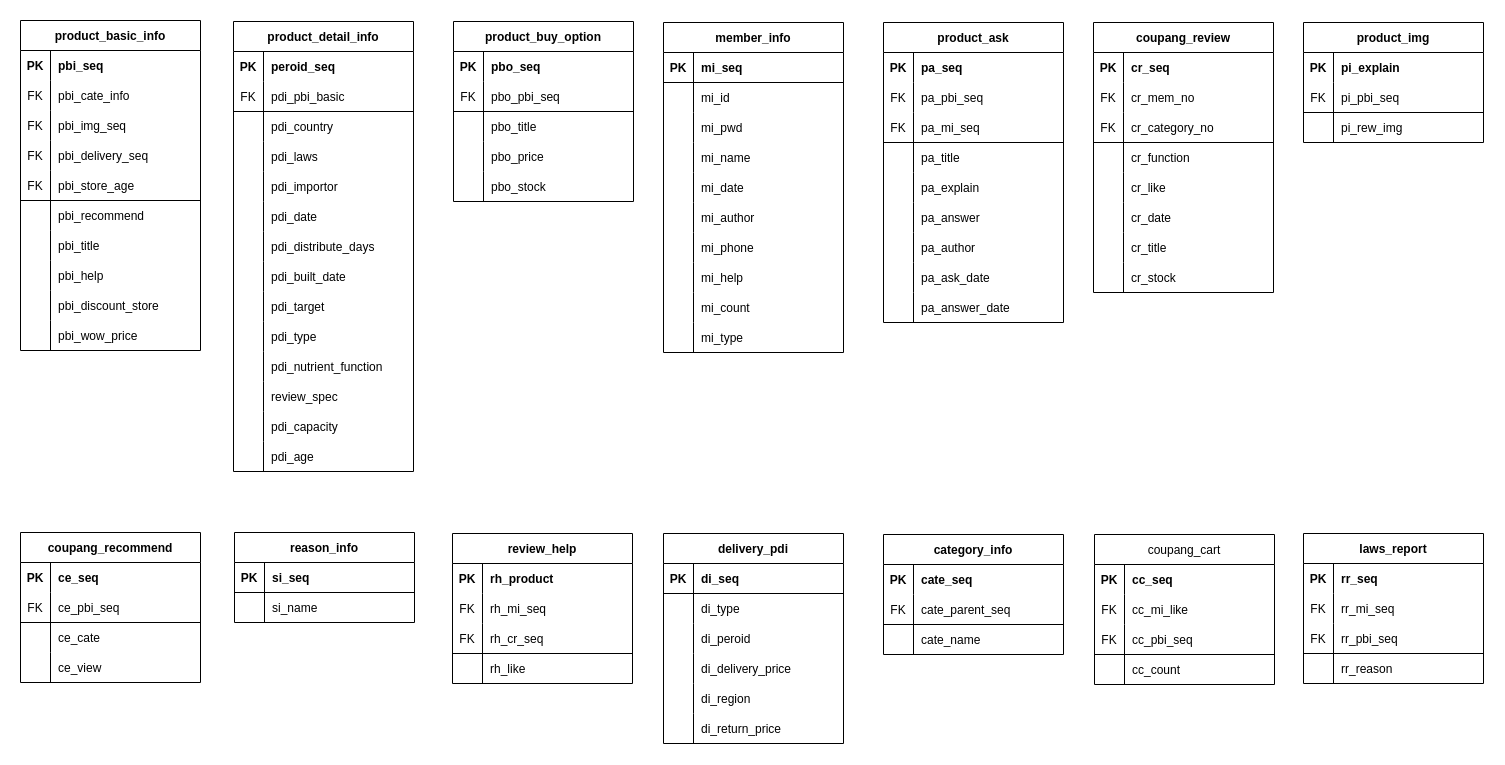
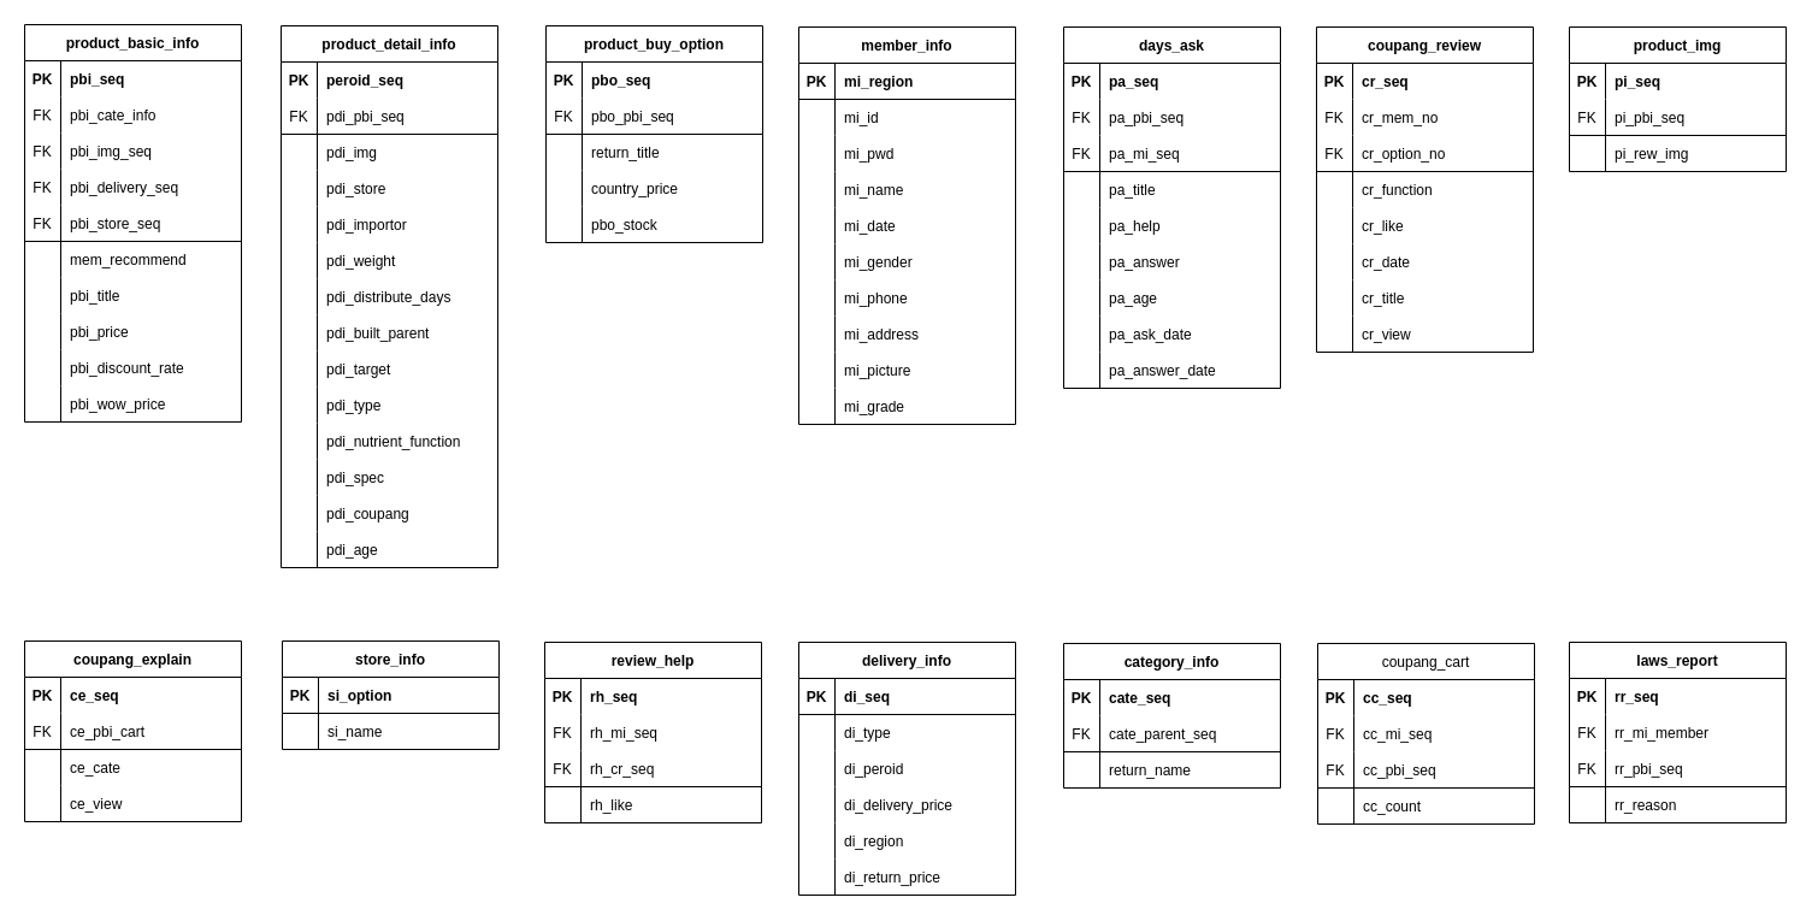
- <mxCell id="123" value="product_ask" style="shape=table;startSize=30;container=1;collapsible=1;childLayout=tableLayout;fixedRows=1;rowLines=0;fontStyle=1;align=center;resizeLast=1;" vertex="1" parent="1"><mxGeometry x="883" y="22" width="180" height="300" as="geometry" /></mxCell>
+ <mxCell id="123" value="days_ask" style="shape=table;startSize=30;container=1;collapsible=1;childLayout=tableLayout;fixedRows=1;rowLines=0;fontStyle=1;align=center;resizeLast=1;" vertex="1" parent="1"><mxGeometry x="883" y="22" width="180" height="300" as="geometry" /></mxCell>
- <mxCell id="95" value="mi_seq" style="shape=partialRectangle;connectable=0;fillColor=none;top=0;left=0;bottom=0;right=0;align=left;spacingLeft=6;fontStyle=1;overflow=hidden;" vertex="1" parent="93"><mxGeometry x="30" width="150" height="30" as="geometry"><mxRectangle width="150" height="30" as="alternateBounds" /></mxGeometry></mxCell>
+ <mxCell id="95" value="mi_region" style="shape=partialRectangle;connectable=0;fillColor=none;top=0;left=0;bottom=0;right=0;align=left;spacingLeft=6;fontStyle=1;overflow=hidden;" vertex="1" parent="93"><mxGeometry x="30" width="150" height="30" as="geometry"><mxRectangle width="150" height="30" as="alternateBounds" /></mxGeometry></mxCell>
- <mxCell id="179" value="pi_explain" style="shape=partialRectangle;connectable=0;fillColor=none;top=0;left=0;bottom=0;right=0;align=left;spacingLeft=6;fontStyle=1;overflow=hidden;" vertex="1" parent="177"><mxGeometry x="30" width="150" height="30" as="geometry"><mxRectangle width="150" height="30" as="alternateBounds" /></mxGeometry></mxCell>
+ <mxCell id="179" value="pi_seq" style="shape=partialRectangle;connectable=0;fillColor=none;top=0;left=0;bottom=0;right=0;align=left;spacingLeft=6;fontStyle=1;overflow=hidden;" vertex="1" parent="177"><mxGeometry x="30" width="150" height="30" as="geometry"><mxRectangle width="150" height="30" as="alternateBounds" /></mxGeometry></mxCell>
- <mxCell id="39" value="pdi_pbi_basic" style="shape=partialRectangle;connectable=0;fillColor=none;top=0;left=0;bottom=0;right=0;align=left;spacingLeft=6;fontStyle=0;overflow=hidden;" vertex="1" parent="37"><mxGeometry x="30" width="150" height="30" as="geometry"><mxRectangle width="150" height="30" as="alternateBounds" /></mxGeometry></mxCell>
+ <mxCell id="39" value="pdi_pbi_seq" style="shape=partialRectangle;connectable=0;fillColor=none;top=0;left=0;bottom=0;right=0;align=left;spacingLeft=6;fontStyle=0;overflow=hidden;" vertex="1" parent="37"><mxGeometry x="30" width="150" height="30" as="geometry"><mxRectangle width="150" height="30" as="alternateBounds" /></mxGeometry></mxCell>
- <mxCell id="42" value="pdi_country" style="shape=partialRectangle;connectable=0;fillColor=none;top=0;left=0;bottom=0;right=0;align=left;spacingLeft=6;overflow=hidden;" vertex="1" parent="40"><mxGeometry x="30" width="150" height="30" as="geometry"><mxRectangle width="150" height="30" as="alternateBounds" /></mxGeometry></mxCell>
+ <mxCell id="42" value="pdi_img" style="shape=partialRectangle;connectable=0;fillColor=none;top=0;left=0;bottom=0;right=0;align=left;spacingLeft=6;overflow=hidden;" vertex="1" parent="40"><mxGeometry x="30" width="150" height="30" as="geometry"><mxRectangle width="150" height="30" as="alternateBounds" /></mxGeometry></mxCell>
- <mxCell id="85" value="pbo_title" style="shape=partialRectangle;connectable=0;fillColor=none;top=0;left=0;bottom=0;right=0;align=left;spacingLeft=6;overflow=hidden;" vertex="1" parent="83"><mxGeometry x="30" width="150" height="30" as="geometry"><mxRectangle width="150" height="30" as="alternateBounds" /></mxGeometry></mxCell>
+ <mxCell id="85" value="return_title" style="shape=partialRectangle;connectable=0;fillColor=none;top=0;left=0;bottom=0;right=0;align=left;spacingLeft=6;overflow=hidden;" vertex="1" parent="83"><mxGeometry x="30" width="150" height="30" as="geometry"><mxRectangle width="150" height="30" as="alternateBounds" /></mxGeometry></mxCell>
- <mxCell id="160" value="cr_category_no" style="shape=partialRectangle;connectable=0;fillColor=none;top=0;left=0;bottom=0;right=0;align=left;spacingLeft=6;fontStyle=0;overflow=hidden;" vertex="1" parent="158"><mxGeometry x="30" width="150" height="30" as="geometry"><mxRectangle width="150" height="30" as="alternateBounds" /></mxGeometry></mxCell>
+ <mxCell id="160" value="cr_option_no" style="shape=partialRectangle;connectable=0;fillColor=none;top=0;left=0;bottom=0;right=0;align=left;spacingLeft=6;fontStyle=0;overflow=hidden;" vertex="1" parent="158"><mxGeometry x="30" width="150" height="30" as="geometry"><mxRectangle width="150" height="30" as="alternateBounds" /></mxGeometry></mxCell>
- <mxCell id="45" value="pdi_laws" style="shape=partialRectangle;connectable=0;fillColor=none;top=0;left=0;bottom=0;right=0;align=left;spacingLeft=6;overflow=hidden;" vertex="1" parent="43"><mxGeometry x="30" width="150" height="30" as="geometry"><mxRectangle width="150" height="30" as="alternateBounds" /></mxGeometry></mxCell>
+ <mxCell id="45" value="pdi_store" style="shape=partialRectangle;connectable=0;fillColor=none;top=0;left=0;bottom=0;right=0;align=left;spacingLeft=6;overflow=hidden;" vertex="1" parent="43"><mxGeometry x="30" width="150" height="30" as="geometry"><mxRectangle width="150" height="30" as="alternateBounds" /></mxGeometry></mxCell>
- <mxCell id="88" value="pbo_price" style="shape=partialRectangle;connectable=0;fillColor=none;top=0;left=0;bottom=0;right=0;align=left;spacingLeft=6;overflow=hidden;" vertex="1" parent="86"><mxGeometry x="30" width="150" height="30" as="geometry"><mxRectangle width="150" height="30" as="alternateBounds" /></mxGeometry></mxCell>
+ <mxCell id="88" value="country_price" style="shape=partialRectangle;connectable=0;fillColor=none;top=0;left=0;bottom=0;right=0;align=left;spacingLeft=6;overflow=hidden;" vertex="1" parent="86"><mxGeometry x="30" width="150" height="30" as="geometry"><mxRectangle width="150" height="30" as="alternateBounds" /></mxGeometry></mxCell>
- <mxCell id="17" value="pbi_store_age" style="shape=partialRectangle;connectable=0;fillColor=none;top=0;left=0;bottom=0;right=0;align=left;spacingLeft=6;fontStyle=0;overflow=hidden;" vertex="1" parent="15"><mxGeometry x="30" width="150" height="30" as="geometry"><mxRectangle width="150" height="30" as="alternateBounds" /></mxGeometry></mxCell>
+ <mxCell id="17" value="pbi_store_seq" style="shape=partialRectangle;connectable=0;fillColor=none;top=0;left=0;bottom=0;right=0;align=left;spacingLeft=6;fontStyle=0;overflow=hidden;" vertex="1" parent="15"><mxGeometry x="30" width="150" height="30" as="geometry"><mxRectangle width="150" height="30" as="alternateBounds" /></mxGeometry></mxCell>
- <mxCell id="138" value="pa_explain" style="shape=partialRectangle;connectable=0;fillColor=none;top=0;left=0;bottom=0;right=0;align=left;spacingLeft=6;overflow=hidden;" vertex="1" parent="136"><mxGeometry x="30" width="150" height="30" as="geometry"><mxRectangle width="150" height="30" as="alternateBounds" /></mxGeometry></mxCell>
+ <mxCell id="138" value="pa_help" style="shape=partialRectangle;connectable=0;fillColor=none;top=0;left=0;bottom=0;right=0;align=left;spacingLeft=6;overflow=hidden;" vertex="1" parent="136"><mxGeometry x="30" width="150" height="30" as="geometry"><mxRectangle width="150" height="30" as="alternateBounds" /></mxGeometry></mxCell>
- <mxCell id="20" value="pbi_recommend" style="shape=partialRectangle;connectable=0;fillColor=none;top=0;left=0;bottom=0;right=0;align=left;spacingLeft=6;overflow=hidden;" vertex="1" parent="18"><mxGeometry x="30" width="150" height="30" as="geometry"><mxRectangle width="150" height="30" as="alternateBounds" /></mxGeometry></mxCell>
+ <mxCell id="20" value="mem_recommend" style="shape=partialRectangle;connectable=0;fillColor=none;top=0;left=0;bottom=0;right=0;align=left;spacingLeft=6;overflow=hidden;" vertex="1" parent="18"><mxGeometry x="30" width="150" height="30" as="geometry"><mxRectangle width="150" height="30" as="alternateBounds" /></mxGeometry></mxCell>
- <mxCell id="51" value="pdi_date" style="shape=partialRectangle;connectable=0;fillColor=none;top=0;left=0;bottom=0;right=0;align=left;spacingLeft=6;overflow=hidden;" vertex="1" parent="49"><mxGeometry x="30" width="150" height="30" as="geometry"><mxRectangle width="150" height="30" as="alternateBounds" /></mxGeometry></mxCell>
+ <mxCell id="51" value="pdi_weight" style="shape=partialRectangle;connectable=0;fillColor=none;top=0;left=0;bottom=0;right=0;align=left;spacingLeft=6;overflow=hidden;" vertex="1" parent="49"><mxGeometry x="30" width="150" height="30" as="geometry"><mxRectangle width="150" height="30" as="alternateBounds" /></mxGeometry></mxCell>
- <mxCell id="110" value="mi_author" style="shape=partialRectangle;connectable=0;fillColor=none;top=0;left=0;bottom=0;right=0;align=left;spacingLeft=6;overflow=hidden;" vertex="1" parent="108"><mxGeometry x="30" width="150" height="30" as="geometry"><mxRectangle width="150" height="30" as="alternateBounds" /></mxGeometry></mxCell>
+ <mxCell id="110" value="mi_gender" style="shape=partialRectangle;connectable=0;fillColor=none;top=0;left=0;bottom=0;right=0;align=left;spacingLeft=6;overflow=hidden;" vertex="1" parent="108"><mxGeometry x="30" width="150" height="30" as="geometry"><mxRectangle width="150" height="30" as="alternateBounds" /></mxGeometry></mxCell>
- <mxCell id="144" value="pa_author" style="shape=partialRectangle;connectable=0;fillColor=none;top=0;left=0;bottom=0;right=0;align=left;spacingLeft=6;overflow=hidden;" vertex="1" parent="142"><mxGeometry x="30" width="150" height="30" as="geometry"><mxRectangle width="150" height="30" as="alternateBounds" /></mxGeometry></mxCell>
+ <mxCell id="144" value="pa_age" style="shape=partialRectangle;connectable=0;fillColor=none;top=0;left=0;bottom=0;right=0;align=left;spacingLeft=6;overflow=hidden;" vertex="1" parent="142"><mxGeometry x="30" width="150" height="30" as="geometry"><mxRectangle width="150" height="30" as="alternateBounds" /></mxGeometry></mxCell>
- <mxCell id="26" value="pbi_help" style="shape=partialRectangle;connectable=0;fillColor=none;top=0;left=0;bottom=0;right=0;align=left;spacingLeft=6;overflow=hidden;" vertex="1" parent="24"><mxGeometry x="30" width="150" height="30" as="geometry"><mxRectangle width="150" height="30" as="alternateBounds" /></mxGeometry></mxCell>
+ <mxCell id="26" value="pbi_price" style="shape=partialRectangle;connectable=0;fillColor=none;top=0;left=0;bottom=0;right=0;align=left;spacingLeft=6;overflow=hidden;" vertex="1" parent="24"><mxGeometry x="30" width="150" height="30" as="geometry"><mxRectangle width="150" height="30" as="alternateBounds" /></mxGeometry></mxCell>
- <mxCell id="57" value="pdi_built_date" style="shape=partialRectangle;connectable=0;fillColor=none;top=0;left=0;bottom=0;right=0;align=left;spacingLeft=6;overflow=hidden;" vertex="1" parent="55"><mxGeometry x="30" width="150" height="30" as="geometry"><mxRectangle width="150" height="30" as="alternateBounds" /></mxGeometry></mxCell>
+ <mxCell id="57" value="pdi_built_parent" style="shape=partialRectangle;connectable=0;fillColor=none;top=0;left=0;bottom=0;right=0;align=left;spacingLeft=6;overflow=hidden;" vertex="1" parent="55"><mxGeometry x="30" width="150" height="30" as="geometry"><mxRectangle width="150" height="30" as="alternateBounds" /></mxGeometry></mxCell>
- <mxCell id="116" value="mi_help" style="shape=partialRectangle;connectable=0;fillColor=none;top=0;left=0;bottom=0;right=0;align=left;spacingLeft=6;overflow=hidden;" vertex="1" parent="114"><mxGeometry x="30" width="150" height="30" as="geometry"><mxRectangle width="150" height="30" as="alternateBounds" /></mxGeometry></mxCell>
+ <mxCell id="116" value="mi_address" style="shape=partialRectangle;connectable=0;fillColor=none;top=0;left=0;bottom=0;right=0;align=left;spacingLeft=6;overflow=hidden;" vertex="1" parent="114"><mxGeometry x="30" width="150" height="30" as="geometry"><mxRectangle width="150" height="30" as="alternateBounds" /></mxGeometry></mxCell>
- <mxCell id="175" value="cr_stock" style="shape=partialRectangle;connectable=0;fillColor=none;top=0;left=0;bottom=0;right=0;align=left;spacingLeft=6;overflow=hidden;" vertex="1" parent="173"><mxGeometry x="30" width="150" height="30" as="geometry"><mxRectangle width="150" height="30" as="alternateBounds" /></mxGeometry></mxCell>
+ <mxCell id="175" value="cr_view" style="shape=partialRectangle;connectable=0;fillColor=none;top=0;left=0;bottom=0;right=0;align=left;spacingLeft=6;overflow=hidden;" vertex="1" parent="173"><mxGeometry x="30" width="150" height="30" as="geometry"><mxRectangle width="150" height="30" as="alternateBounds" /></mxGeometry></mxCell>
- <mxCell id="29" value="pbi_discount_store" style="shape=partialRectangle;connectable=0;fillColor=none;top=0;left=0;bottom=0;right=0;align=left;spacingLeft=6;overflow=hidden;" vertex="1" parent="27"><mxGeometry x="30" width="150" height="30" as="geometry"><mxRectangle width="150" height="30" as="alternateBounds" /></mxGeometry></mxCell>
+ <mxCell id="29" value="pbi_discount_rate" style="shape=partialRectangle;connectable=0;fillColor=none;top=0;left=0;bottom=0;right=0;align=left;spacingLeft=6;overflow=hidden;" vertex="1" parent="27"><mxGeometry x="30" width="150" height="30" as="geometry"><mxRectangle width="150" height="30" as="alternateBounds" /></mxGeometry></mxCell>
- <mxCell id="119" value="mi_count" style="shape=partialRectangle;connectable=0;fillColor=none;top=0;left=0;bottom=0;right=0;align=left;spacingLeft=6;overflow=hidden;" vertex="1" parent="117"><mxGeometry x="30" width="150" height="30" as="geometry"><mxRectangle width="150" height="30" as="alternateBounds" /></mxGeometry></mxCell>
+ <mxCell id="119" value="mi_picture" style="shape=partialRectangle;connectable=0;fillColor=none;top=0;left=0;bottom=0;right=0;align=left;spacingLeft=6;overflow=hidden;" vertex="1" parent="117"><mxGeometry x="30" width="150" height="30" as="geometry"><mxRectangle width="150" height="30" as="alternateBounds" /></mxGeometry></mxCell>
- <mxCell id="122" value="mi_type" style="shape=partialRectangle;connectable=0;fillColor=none;top=0;left=0;bottom=0;right=0;align=left;spacingLeft=6;overflow=hidden;" vertex="1" parent="120"><mxGeometry x="30" width="150" height="30" as="geometry"><mxRectangle width="150" height="30" as="alternateBounds" /></mxGeometry></mxCell>
+ <mxCell id="122" value="mi_grade" style="shape=partialRectangle;connectable=0;fillColor=none;top=0;left=0;bottom=0;right=0;align=left;spacingLeft=6;overflow=hidden;" vertex="1" parent="120"><mxGeometry x="30" width="150" height="30" as="geometry"><mxRectangle width="150" height="30" as="alternateBounds" /></mxGeometry></mxCell>
- <mxCell id="69" value="review_spec" style="shape=partialRectangle;connectable=0;fillColor=none;top=0;left=0;bottom=0;right=0;align=left;spacingLeft=6;overflow=hidden;" vertex="1" parent="67"><mxGeometry x="30" width="150" height="30" as="geometry"><mxRectangle width="150" height="30" as="alternateBounds" /></mxGeometry></mxCell>
+ <mxCell id="69" value="pdi_spec" style="shape=partialRectangle;connectable=0;fillColor=none;top=0;left=0;bottom=0;right=0;align=left;spacingLeft=6;overflow=hidden;" vertex="1" parent="67"><mxGeometry x="30" width="150" height="30" as="geometry"><mxRectangle width="150" height="30" as="alternateBounds" /></mxGeometry></mxCell>
- <mxCell id="72" value="pdi_capacity" style="shape=partialRectangle;connectable=0;fillColor=none;top=0;left=0;bottom=0;right=0;align=left;spacingLeft=6;overflow=hidden;" vertex="1" parent="70"><mxGeometry x="30" width="150" height="30" as="geometry"><mxRectangle width="150" height="30" as="alternateBounds" /></mxGeometry></mxCell>
+ <mxCell id="72" value="pdi_coupang" style="shape=partialRectangle;connectable=0;fillColor=none;top=0;left=0;bottom=0;right=0;align=left;spacingLeft=6;overflow=hidden;" vertex="1" parent="70"><mxGeometry x="30" width="150" height="30" as="geometry"><mxRectangle width="150" height="30" as="alternateBounds" /></mxGeometry></mxCell>
- <mxCell id="186" value="coupang_recommend" style="shape=table;startSize=30;container=1;collapsible=1;childLayout=tableLayout;fixedRows=1;rowLines=0;fontStyle=1;align=center;resizeLast=1;" vertex="1" parent="1"><mxGeometry x="20" y="532" width="180" height="150" as="geometry" /></mxCell>
+ <mxCell id="186" value="coupang_explain" style="shape=table;startSize=30;container=1;collapsible=1;childLayout=tableLayout;fixedRows=1;rowLines=0;fontStyle=1;align=center;resizeLast=1;" vertex="1" parent="1"><mxGeometry x="20" y="532" width="180" height="150" as="geometry" /></mxCell>
- <mxCell id="199" value="reason_info" style="shape=table;startSize=30;container=1;collapsible=1;childLayout=tableLayout;fixedRows=1;rowLines=0;fontStyle=1;align=center;resizeLast=1;" vertex="1" parent="1"><mxGeometry x="234" y="532" width="180" height="90" as="geometry" /></mxCell>
+ <mxCell id="199" value="store_info" style="shape=table;startSize=30;container=1;collapsible=1;childLayout=tableLayout;fixedRows=1;rowLines=0;fontStyle=1;align=center;resizeLast=1;" vertex="1" parent="1"><mxGeometry x="234" y="532" width="180" height="90" as="geometry" /></mxCell>
- <mxCell id="219" value="delivery_pdi" style="shape=table;startSize=30;container=1;collapsible=1;childLayout=tableLayout;fixedRows=1;rowLines=0;fontStyle=1;align=center;resizeLast=1;" vertex="1" parent="1"><mxGeometry x="663" y="533" width="180" height="210" as="geometry" /></mxCell>
+ <mxCell id="219" value="delivery_info" style="shape=table;startSize=30;container=1;collapsible=1;childLayout=tableLayout;fixedRows=1;rowLines=0;fontStyle=1;align=center;resizeLast=1;" vertex="1" parent="1"><mxGeometry x="663" y="533" width="180" height="210" as="geometry" /></mxCell>
- <mxCell id="202" value="si_seq" style="shape=partialRectangle;connectable=0;fillColor=none;top=0;left=0;bottom=0;right=0;align=left;spacingLeft=6;fontStyle=1;overflow=hidden;" vertex="1" parent="200"><mxGeometry x="30" width="150" height="30" as="geometry"><mxRectangle width="150" height="30" as="alternateBounds" /></mxGeometry></mxCell>
+ <mxCell id="202" value="si_option" style="shape=partialRectangle;connectable=0;fillColor=none;top=0;left=0;bottom=0;right=0;align=left;spacingLeft=6;fontStyle=1;overflow=hidden;" vertex="1" parent="200"><mxGeometry x="30" width="150" height="30" as="geometry"><mxRectangle width="150" height="30" as="alternateBounds" /></mxGeometry></mxCell>
- <mxCell id="209" value="rh_product" style="shape=partialRectangle;connectable=0;fillColor=none;top=0;left=0;bottom=0;right=0;align=left;spacingLeft=6;fontStyle=1;overflow=hidden;" vertex="1" parent="207"><mxGeometry x="30" width="150" height="30" as="geometry"><mxRectangle width="150" height="30" as="alternateBounds" /></mxGeometry></mxCell>
+ <mxCell id="209" value="rh_seq" style="shape=partialRectangle;connectable=0;fillColor=none;top=0;left=0;bottom=0;right=0;align=left;spacingLeft=6;fontStyle=1;overflow=hidden;" vertex="1" parent="207"><mxGeometry x="30" width="150" height="30" as="geometry"><mxRectangle width="150" height="30" as="alternateBounds" /></mxGeometry></mxCell>
- <mxCell id="192" value="ce_pbi_seq" style="shape=partialRectangle;connectable=0;fillColor=none;top=0;left=0;bottom=0;right=0;align=left;spacingLeft=6;fontStyle=0;overflow=hidden;" vertex="1" parent="190"><mxGeometry x="30" width="150" height="30" as="geometry"><mxRectangle width="150" height="30" as="alternateBounds" /></mxGeometry></mxCell>
+ <mxCell id="192" value="ce_pbi_cart" style="shape=partialRectangle;connectable=0;fillColor=none;top=0;left=0;bottom=0;right=0;align=left;spacingLeft=6;fontStyle=0;overflow=hidden;" vertex="1" parent="190"><mxGeometry x="30" width="150" height="30" as="geometry"><mxRectangle width="150" height="30" as="alternateBounds" /></mxGeometry></mxCell>
- <mxCell id="267" value="rr_mi_seq" style="shape=partialRectangle;connectable=0;fillColor=none;top=0;left=0;bottom=0;right=0;align=left;spacingLeft=6;fontStyle=0;overflow=hidden;" vertex="1" parent="265"><mxGeometry x="30" width="150" height="30" as="geometry"><mxRectangle width="150" height="30" as="alternateBounds" /></mxGeometry></mxCell>
+ <mxCell id="267" value="rr_mi_member" style="shape=partialRectangle;connectable=0;fillColor=none;top=0;left=0;bottom=0;right=0;align=left;spacingLeft=6;fontStyle=0;overflow=hidden;" vertex="1" parent="265"><mxGeometry x="30" width="150" height="30" as="geometry"><mxRectangle width="150" height="30" as="alternateBounds" /></mxGeometry></mxCell>
- <mxCell id="254" value="cc_mi_like" style="shape=partialRectangle;connectable=0;fillColor=none;top=0;left=0;bottom=0;right=0;align=left;spacingLeft=6;fontStyle=0;overflow=hidden;" vertex="1" parent="252"><mxGeometry x="30" width="150" height="30" as="geometry"><mxRectangle width="150" height="30" as="alternateBounds" /></mxGeometry></mxCell>
+ <mxCell id="254" value="cc_mi_seq" style="shape=partialRectangle;connectable=0;fillColor=none;top=0;left=0;bottom=0;right=0;align=left;spacingLeft=6;fontStyle=0;overflow=hidden;" vertex="1" parent="252"><mxGeometry x="30" width="150" height="30" as="geometry"><mxRectangle width="150" height="30" as="alternateBounds" /></mxGeometry></mxCell>
- <mxCell id="247" value="cate_name" style="shape=partialRectangle;connectable=0;fillColor=none;top=0;left=0;bottom=0;right=0;align=left;spacingLeft=6;overflow=hidden;" vertex="1" parent="245"><mxGeometry x="30" width="150" height="30" as="geometry"><mxRectangle width="150" height="30" as="alternateBounds" /></mxGeometry></mxCell>
+ <mxCell id="247" value="return_name" style="shape=partialRectangle;connectable=0;fillColor=none;top=0;left=0;bottom=0;right=0;align=left;spacingLeft=6;overflow=hidden;" vertex="1" parent="245"><mxGeometry x="30" width="150" height="30" as="geometry"><mxRectangle width="150" height="30" as="alternateBounds" /></mxGeometry></mxCell>
